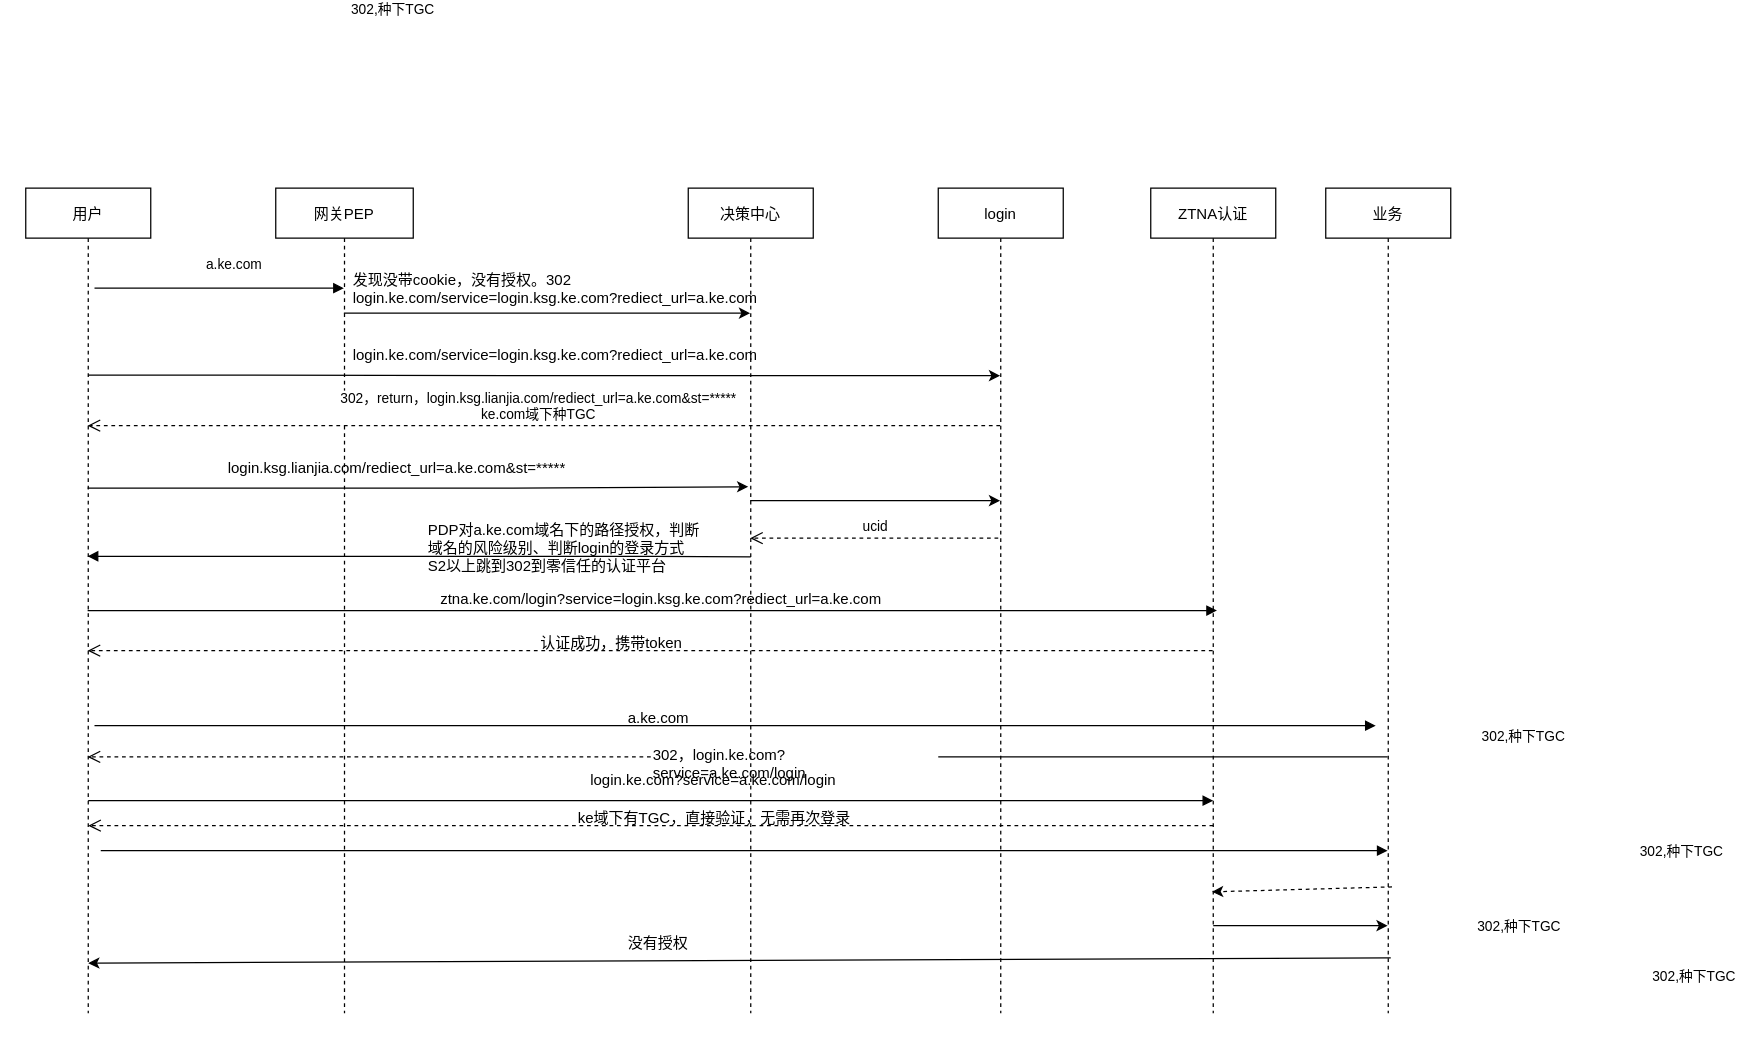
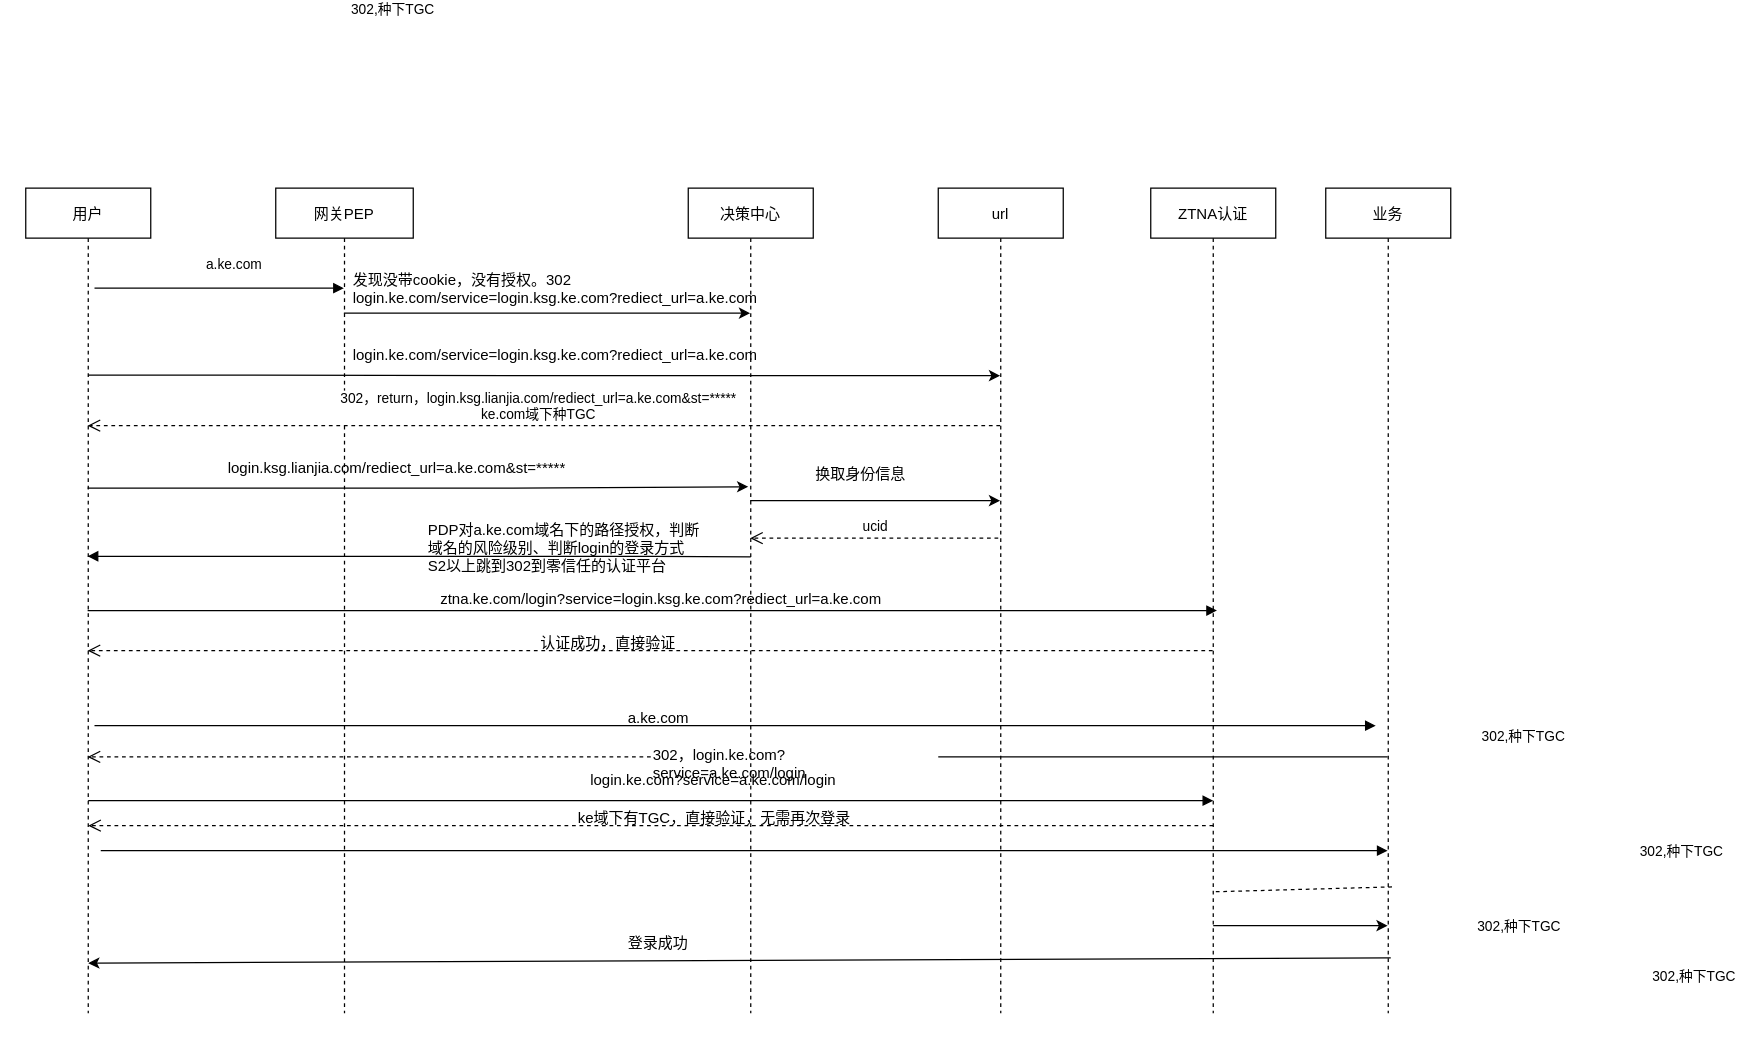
- <mxCell id="5" value="login" style="shape=umlLifeline;perimeter=lifelinePerimeter;container=1;collapsible=0;recursiveResize=0;rounded=0;shadow=0;strokeWidth=1;" vertex="1" parent="1"><mxGeometry x="750" y="20" width="100" height="660" as="geometry" /></mxCell>
+ <mxCell id="5" value="url" style="shape=umlLifeline;perimeter=lifelinePerimeter;container=1;collapsible=0;recursiveResize=0;rounded=0;shadow=0;strokeWidth=1;" vertex="1" parent="1"><mxGeometry x="750" y="20" width="100" height="660" as="geometry" /></mxCell>
+ <mxCell id="20" value="换取身份信息" style="text;whiteSpace=wrap;html=1;" vertex="1" parent="1"><mxGeometry x="650" y="235" width="90" height="30" as="geometry" /></mxCell>
- <mxCell id="38" value="认证成功，携带token" style="text;whiteSpace=wrap;html=1;" vertex="1" parent="1"><mxGeometry x="430" y="370" width="260" height="30" as="geometry" /></mxCell>
+ <mxCell id="38" value="认证成功，直接验证" style="text;whiteSpace=wrap;html=1;" vertex="1" parent="1"><mxGeometry x="430" y="370" width="260" height="30" as="geometry" /></mxCell>
- <mxCell id="32" value="" style="endArrow=classic;html=1;dashed=1;entryX=0.49;entryY=0.853;entryDx=0;entryDy=0;entryPerimeter=0;exitX=0.53;exitY=0.847;exitDx=0;exitDy=0;exitPerimeter=0;" edge="1" parent="1" source="9" target="6"><mxGeometry width="50" height="50" relative="1" as="geometry"><mxPoint x="700" y="470" as="sourcePoint" /><mxPoint x="750" y="420" as="targetPoint" /><Array as="points" /></mxGeometry></mxCell>
+ <mxCell id="32" value="" style="endArrow=none;html=1;dashed=1;entryX=0.49;entryY=0.853;entryDx=0;entryDy=0;entryPerimeter=0;exitX=0.53;exitY=0.847;exitDx=0;exitDy=0;exitPerimeter=0;" edge="1" parent="1" source="9" target="6"><mxGeometry width="50" height="50" relative="1" as="geometry"><mxPoint x="700" y="470" as="sourcePoint" /><mxPoint x="750" y="420" as="targetPoint" /><Array as="points" /></mxGeometry></mxCell>
- <mxCell id="25" value="没有授权" style="text;whiteSpace=wrap;html=1;" vertex="1" parent="1"><mxGeometry x="500" y="610" width="60" height="40" as="geometry" /></mxCell>
+ <mxCell id="25" value="登录成功" style="text;whiteSpace=wrap;html=1;" vertex="1" parent="1"><mxGeometry x="500" y="610" width="60" height="40" as="geometry" /></mxCell>
